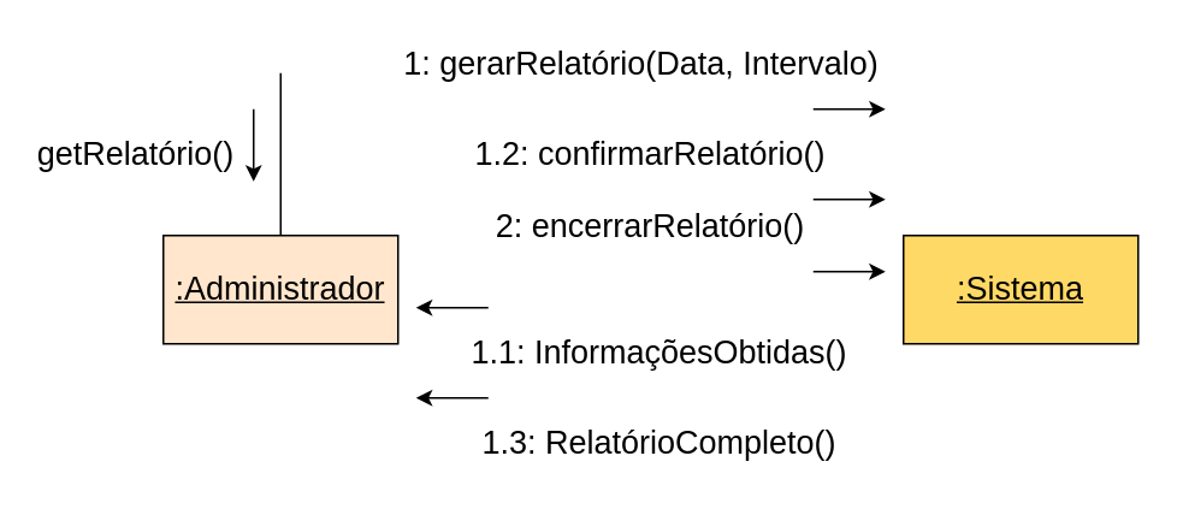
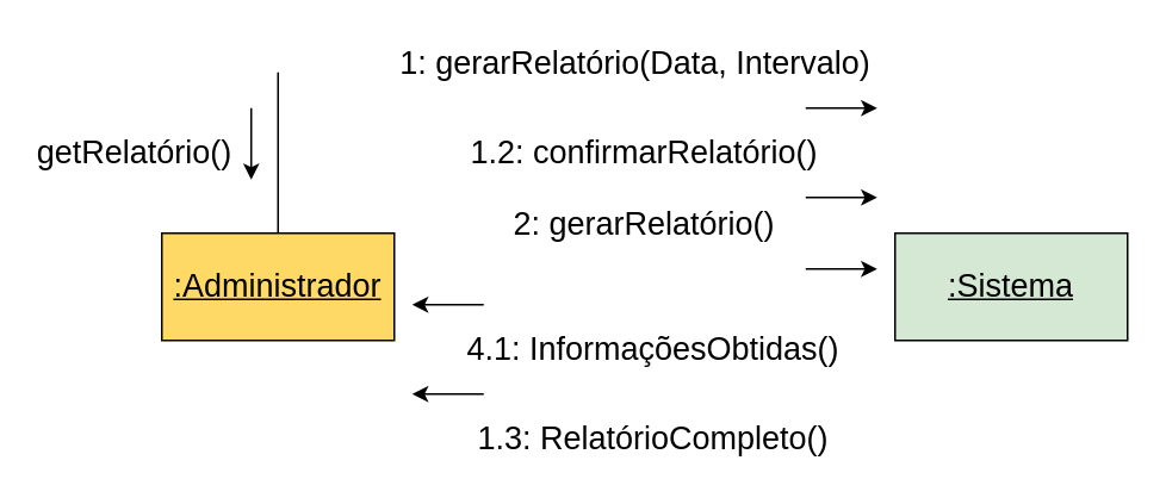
- <mxCell id="15" value="&lt;font style=&quot;font-size: 18px;&quot;&gt;2: encerrarRelatório()&lt;/font&gt;" style="text;html=1;strokeColor=none;fillColor=none;align=center;verticalAlign=middle;whiteSpace=wrap;rounded=0;" vertex="1" parent="1"><mxGeometry x="260" y="110" width="200" height="30" as="geometry" /></mxCell>
+ <mxCell id="15" value="&lt;font style=&quot;font-size: 18px;&quot;&gt;2: gerarRelatório()&lt;/font&gt;" style="text;html=1;strokeColor=none;fillColor=none;align=center;verticalAlign=middle;whiteSpace=wrap;rounded=0;" vertex="1" parent="1"><mxGeometry x="260" y="110" width="200" height="30" as="geometry" /></mxCell>
- <mxCell id="2" value="&lt;font style=&quot;font-size: 18px;&quot;&gt;&lt;u&gt;:Administrador&lt;/u&gt;&lt;/font&gt;" style="rounded=0;whiteSpace=wrap;html=1;fillColor=#ffe6cc;" vertex="1" parent="1"><mxGeometry x="90" y="130" width="130" height="60" as="geometry" /></mxCell>
+ <mxCell id="2" value="&lt;font style=&quot;font-size: 18px;&quot;&gt;&lt;u&gt;:Administrador&lt;/u&gt;&lt;/font&gt;" style="rounded=0;whiteSpace=wrap;html=1;fillColor=#FFD966;" vertex="1" parent="1"><mxGeometry x="90" y="130" width="130" height="60" as="geometry" /></mxCell>
- <mxCell id="3" value="&lt;font style=&quot;font-size: 18px;&quot;&gt;&lt;u&gt;:Sistema&lt;/u&gt;&lt;/font&gt;" style="rounded=0;whiteSpace=wrap;html=1;fillColor=#FFD966;" vertex="1" parent="1"><mxGeometry x="500" y="130" width="130" height="60" as="geometry" /></mxCell>
+ <mxCell id="3" value="&lt;font style=&quot;font-size: 18px;&quot;&gt;&lt;u&gt;:Sistema&lt;/u&gt;&lt;/font&gt;" style="rounded=0;whiteSpace=wrap;html=1;fillColor=#d5e8d4;" vertex="1" parent="1"><mxGeometry x="500" y="130" width="130" height="60" as="geometry" /></mxCell>
- <mxCell id="9" value="&lt;font style=&quot;font-size: 18px;&quot;&gt;1.1: InformaçõesObtidas()&lt;/font&gt;" style="text;html=1;strokeColor=none;fillColor=none;align=center;verticalAlign=middle;whiteSpace=wrap;rounded=0;" vertex="1" parent="1"><mxGeometry x="230" y="180" width="270" height="30" as="geometry" /></mxCell>
+ <mxCell id="9" value="&lt;font style=&quot;font-size: 18px;&quot;&gt;4.1: InformaçõesObtidas()&lt;/font&gt;" style="text;html=1;strokeColor=none;fillColor=none;align=center;verticalAlign=middle;whiteSpace=wrap;rounded=0;" vertex="1" parent="1"><mxGeometry x="230" y="180" width="270" height="30" as="geometry" /></mxCell>
